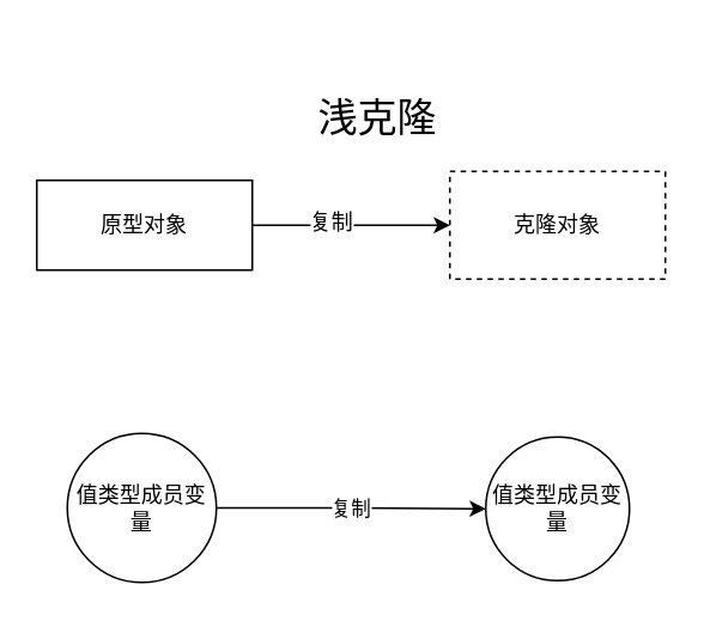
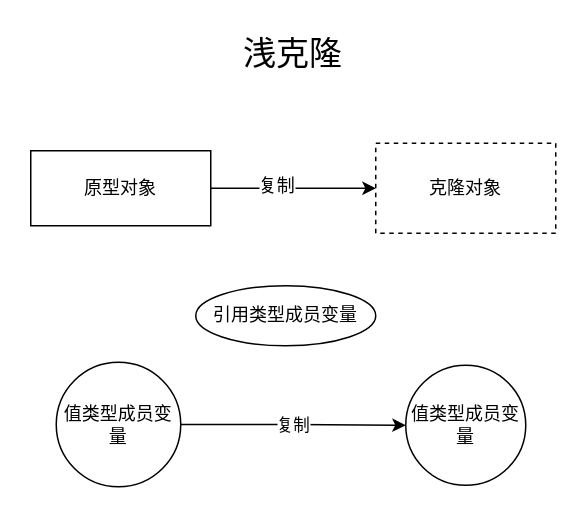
- <mxCell id="3" value="&lt;span style=&quot;font-size: 22px&quot;&gt;浅克隆&lt;/span&gt;" style="text;html=1;resizable=0;points=[];autosize=1;align=left;verticalAlign=top;spacingTop=-4;" vertex="1" parent="2"><mxGeometry x="155" y="30" width="80" height="20" as="geometry" /></mxCell>
+ <mxCell id="3" value="&lt;span style=&quot;font-size: 22px&quot;&gt;浅克隆&lt;/span&gt;" style="text;html=1;resizable=0;points=[];autosize=1;align=left;verticalAlign=top;spacingTop=-4;" vertex="1" parent="2"><mxGeometry x="140" width="80" height="20" as="geometry" /></mxCell>
+ <mxCell id="4" value="引用类型成员变量" style="ellipse;whiteSpace=wrap;html=1;" vertex="1" parent="2"><mxGeometry x="110" y="170" width="120" height="40" as="geometry" /></mxCell>
